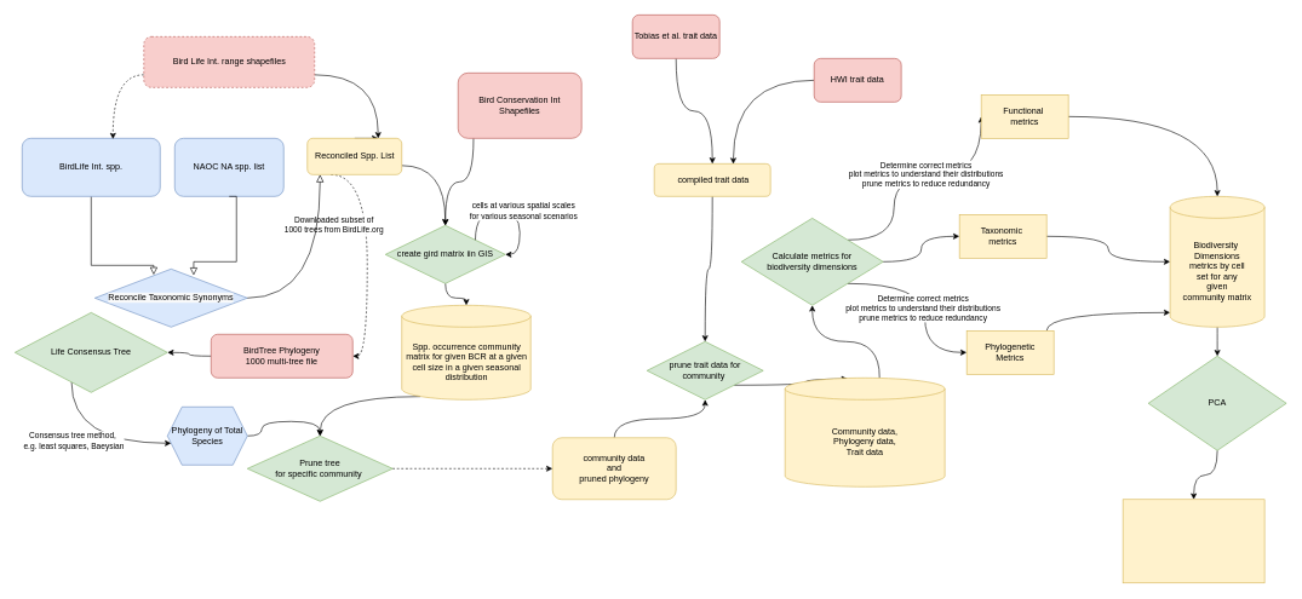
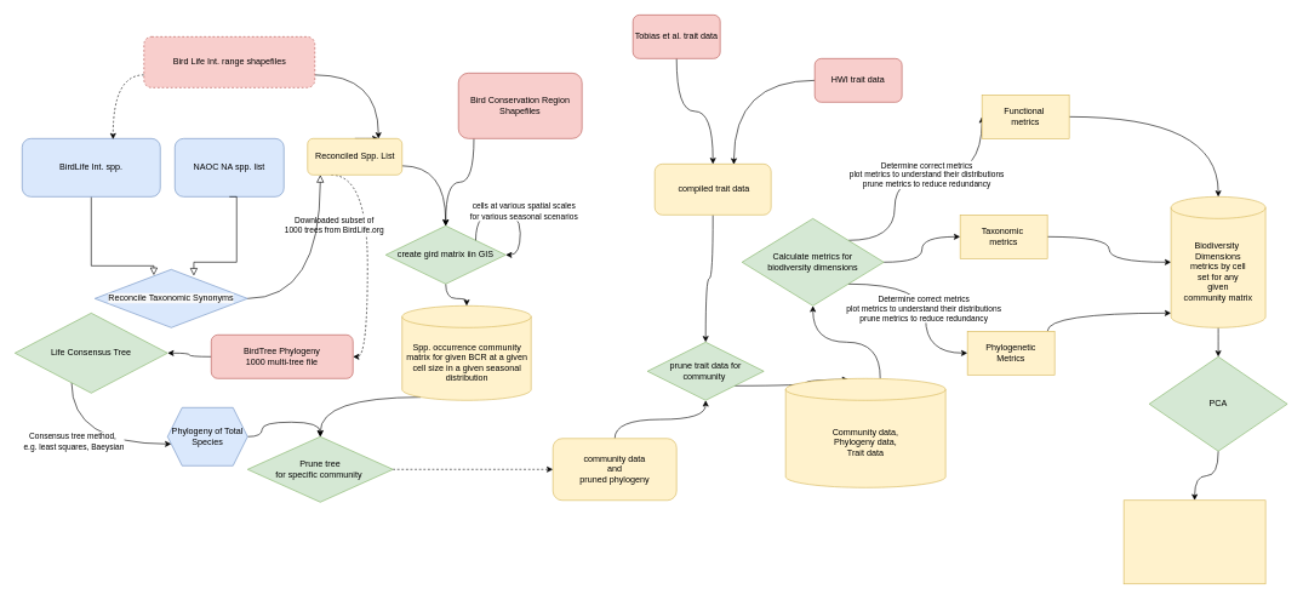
- <mxCell id="21" value="Bird Conservation Int Shapefiles" style="rounded=1;whiteSpace=wrap;html=1;fillColor=#f8cecc;strokeColor=#b85450;" parent="1" vertex="1"><mxGeometry x="630" y="100" width="170" height="90" as="geometry" /></mxCell>
+ <mxCell id="21" value="Bird Conservation Region Shapefiles" style="rounded=1;whiteSpace=wrap;html=1;fillColor=#f8cecc;strokeColor=#b85450;" parent="1" vertex="1"><mxGeometry x="630" y="100" width="170" height="90" as="geometry" /></mxCell>
- <mxCell id="34" value="&amp;nbsp;compiled trait data" style="rounded=1;whiteSpace=wrap;html=1;fillColor=#fff2cc;strokeColor=#d6b656;" parent="1" vertex="1"><mxGeometry x="900" y="225" width="160" height="45" as="geometry" /></mxCell>
+ <mxCell id="34" value="&amp;nbsp;compiled trait data" style="rounded=1;whiteSpace=wrap;html=1;fillColor=#fff2cc;strokeColor=#d6b656;" parent="1" vertex="1"><mxGeometry x="900" y="225" width="160" height="70" as="geometry" /></mxCell>
